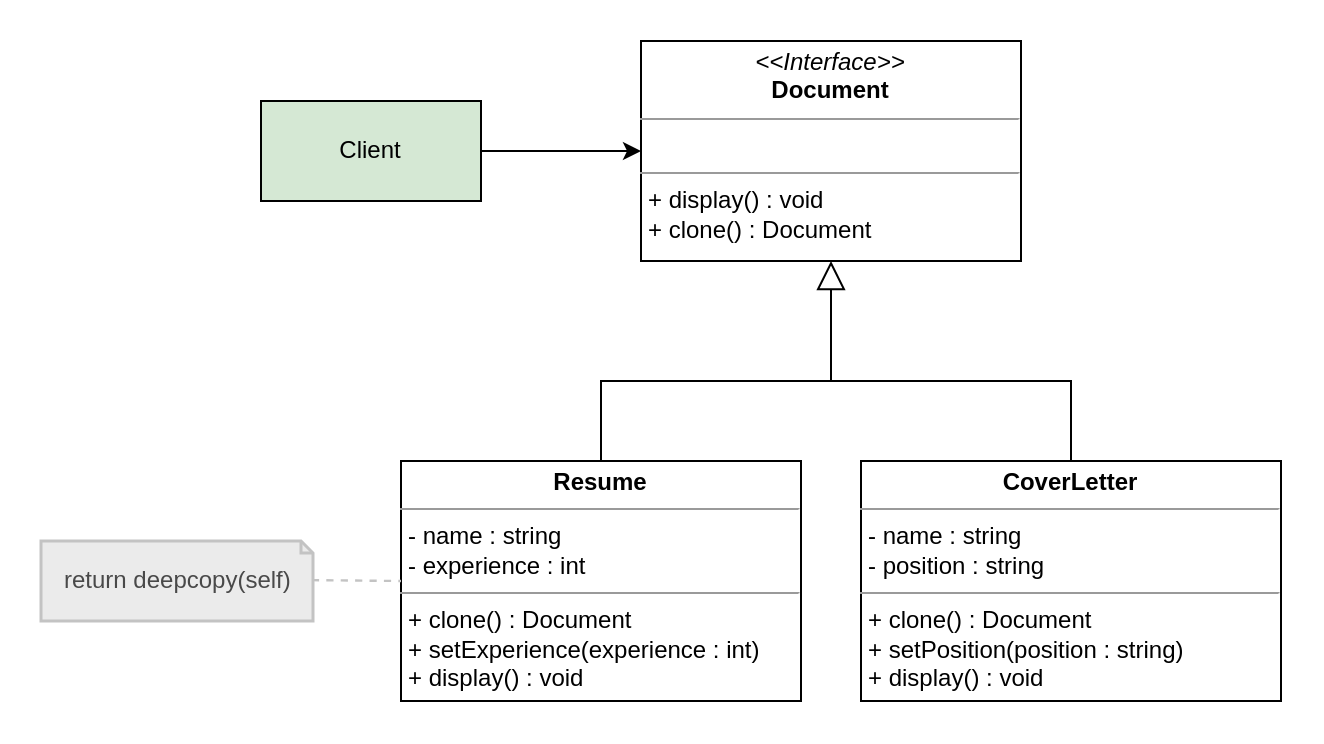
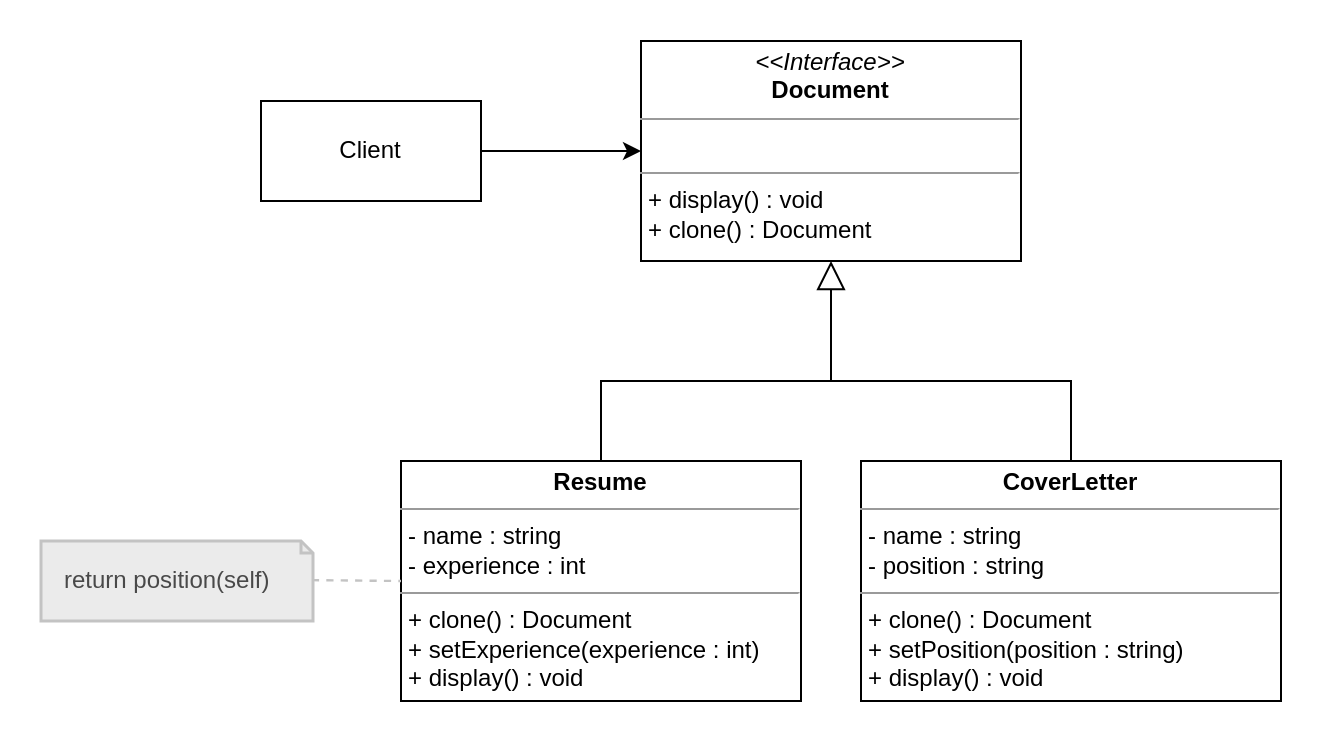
- <mxCell id="8" value="Client" style="html=1;whiteSpace=wrap;fillColor=#d5e8d4;" parent="1" vertex="1"><mxGeometry x="130" y="50" width="110" height="50" as="geometry" /></mxCell>
+ <mxCell id="8" value="Client" style="html=1;whiteSpace=wrap;" parent="1" vertex="1"><mxGeometry x="130" y="50" width="110" height="50" as="geometry" /></mxCell>
- <mxCell id="10" value="&lt;font color=&quot;#494949&quot;&gt;return deepcopy(self)&lt;br&gt;&lt;/font&gt;" style="shape=note;size=6;align=left;spacingLeft=10;html=1;whiteSpace=wrap;strokeWidth=1.5;strokeColor=#C3C3C3;gradientColor=none;fillColor=#EBEBEB;" parent="1" vertex="1"><mxGeometry x="20" y="270" width="136" height="40" as="geometry" /></mxCell>
+ <mxCell id="10" value="&lt;font color=&quot;#494949&quot;&gt;return position(self)&lt;br&gt;&lt;/font&gt;" style="shape=note;size=6;align=left;spacingLeft=10;html=1;whiteSpace=wrap;strokeWidth=1.5;strokeColor=#C3C3C3;gradientColor=none;fillColor=#EBEBEB;" parent="1" vertex="1"><mxGeometry x="20" y="270" width="136" height="40" as="geometry" /></mxCell>
